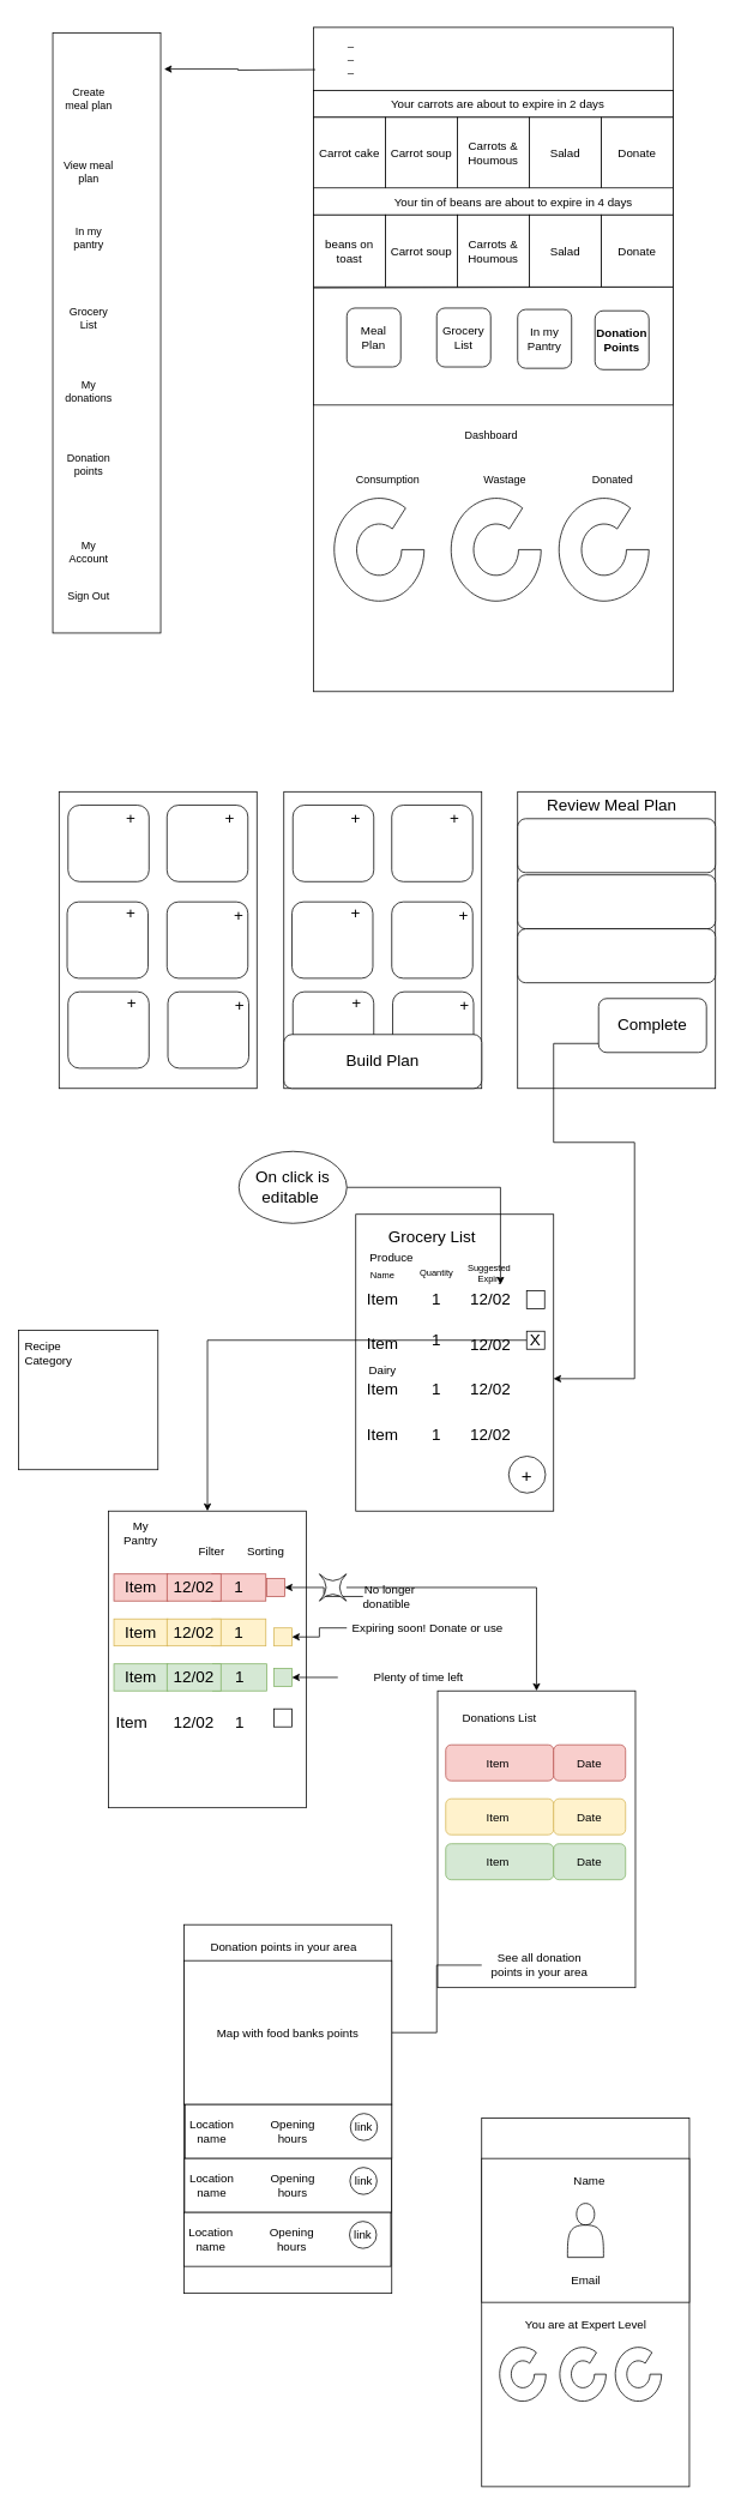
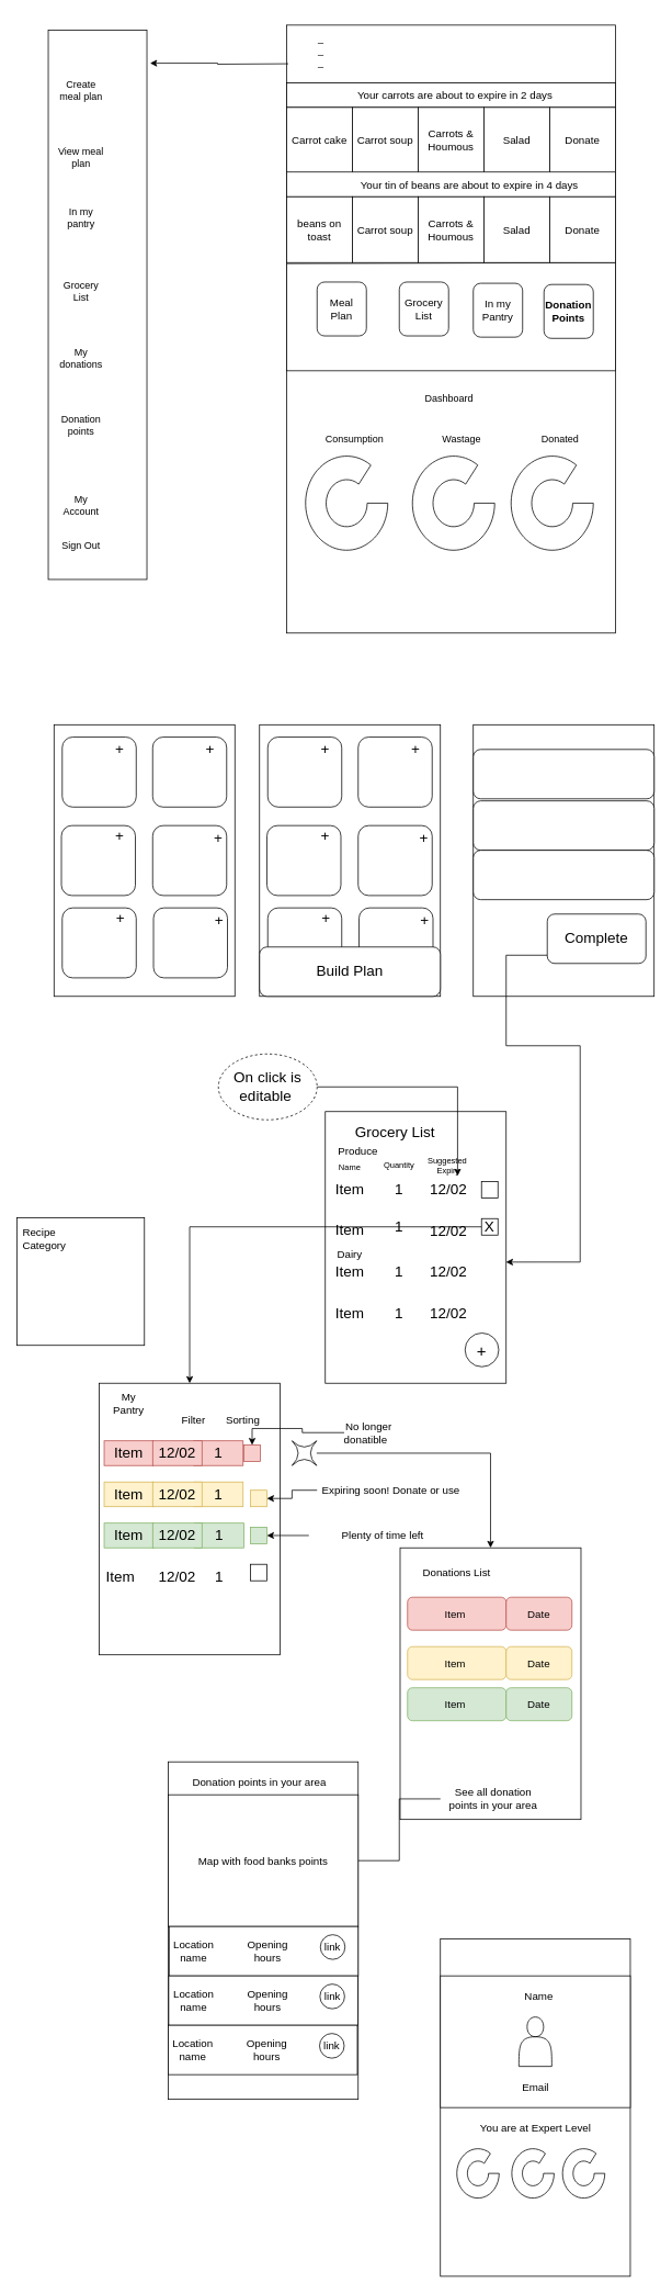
- <mxCell id="79" value="Review Meal Plan" style="text;html=1;strokeColor=none;fillColor=none;align=center;verticalAlign=middle;whiteSpace=wrap;rounded=0;fontSize=18;" vertex="1" parent="1"><mxGeometry x="585" y="880" width="190" height="30" as="geometry" /></mxCell>
- <mxCell id="90" value="On click is editable&amp;nbsp;" style="ellipse;whiteSpace=wrap;html=1;fontSize=18;" vertex="1" parent="1"><mxGeometry x="265" y="1280" width="120" height="80" as="geometry" /></mxCell>
+ <mxCell id="90" value="On click is editable&amp;nbsp;" style="ellipse;whiteSpace=wrap;html=1;fontSize=18;dashed=1;" vertex="1" parent="1"><mxGeometry x="265" y="1280" width="120" height="80" as="geometry" /></mxCell>
- <mxCell id="127" value="No longer donatible&amp;nbsp;&amp;nbsp;" style="text;html=1;strokeColor=none;fillColor=none;align=center;verticalAlign=middle;whiteSpace=wrap;rounded=0;fontSize=13;" vertex="1" parent="1"><mxGeometry x="403" y="1765" width="60" height="20" as="geometry" /></mxCell>
+ <mxCell id="127" value="No longer donatible&amp;nbsp;&amp;nbsp;" style="text;html=1;strokeColor=none;fillColor=none;align=center;verticalAlign=middle;whiteSpace=wrap;rounded=0;fontSize=13;" vertex="1" parent="1"><mxGeometry x="418" y="1730" width="60" height="20" as="geometry" /></mxCell>
